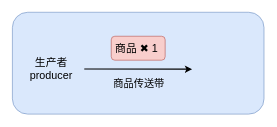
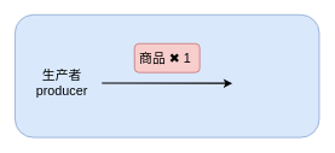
- <mxCell id="7" value="&lt;font style=&quot;font-size: 17px&quot;&gt;商品传送带&lt;/font&gt;" style="text;html=1;strokeColor=none;fillColor=none;align=center;verticalAlign=middle;whiteSpace=wrap;rounded=0;" vertex="1" parent="1"><mxGeometry x="185" y="130" width="92.5" height="20" as="geometry" /></mxCell>
